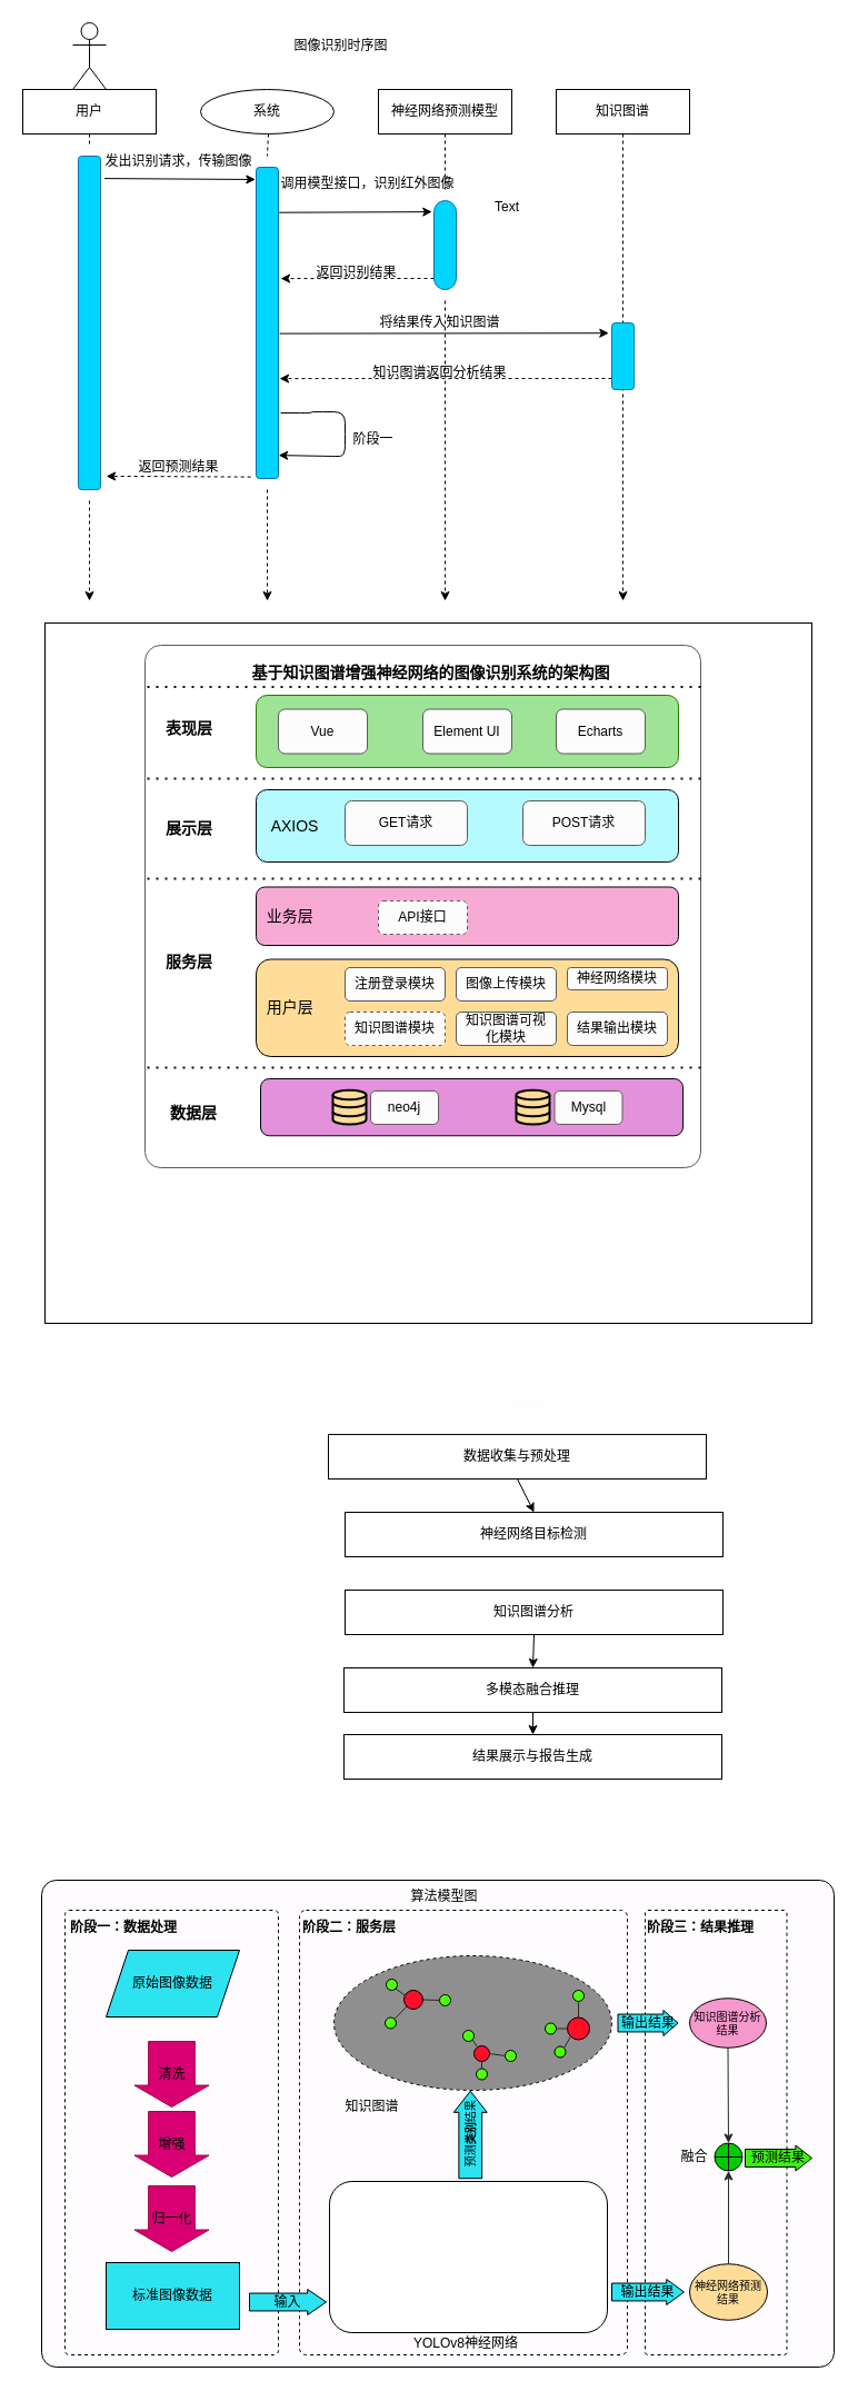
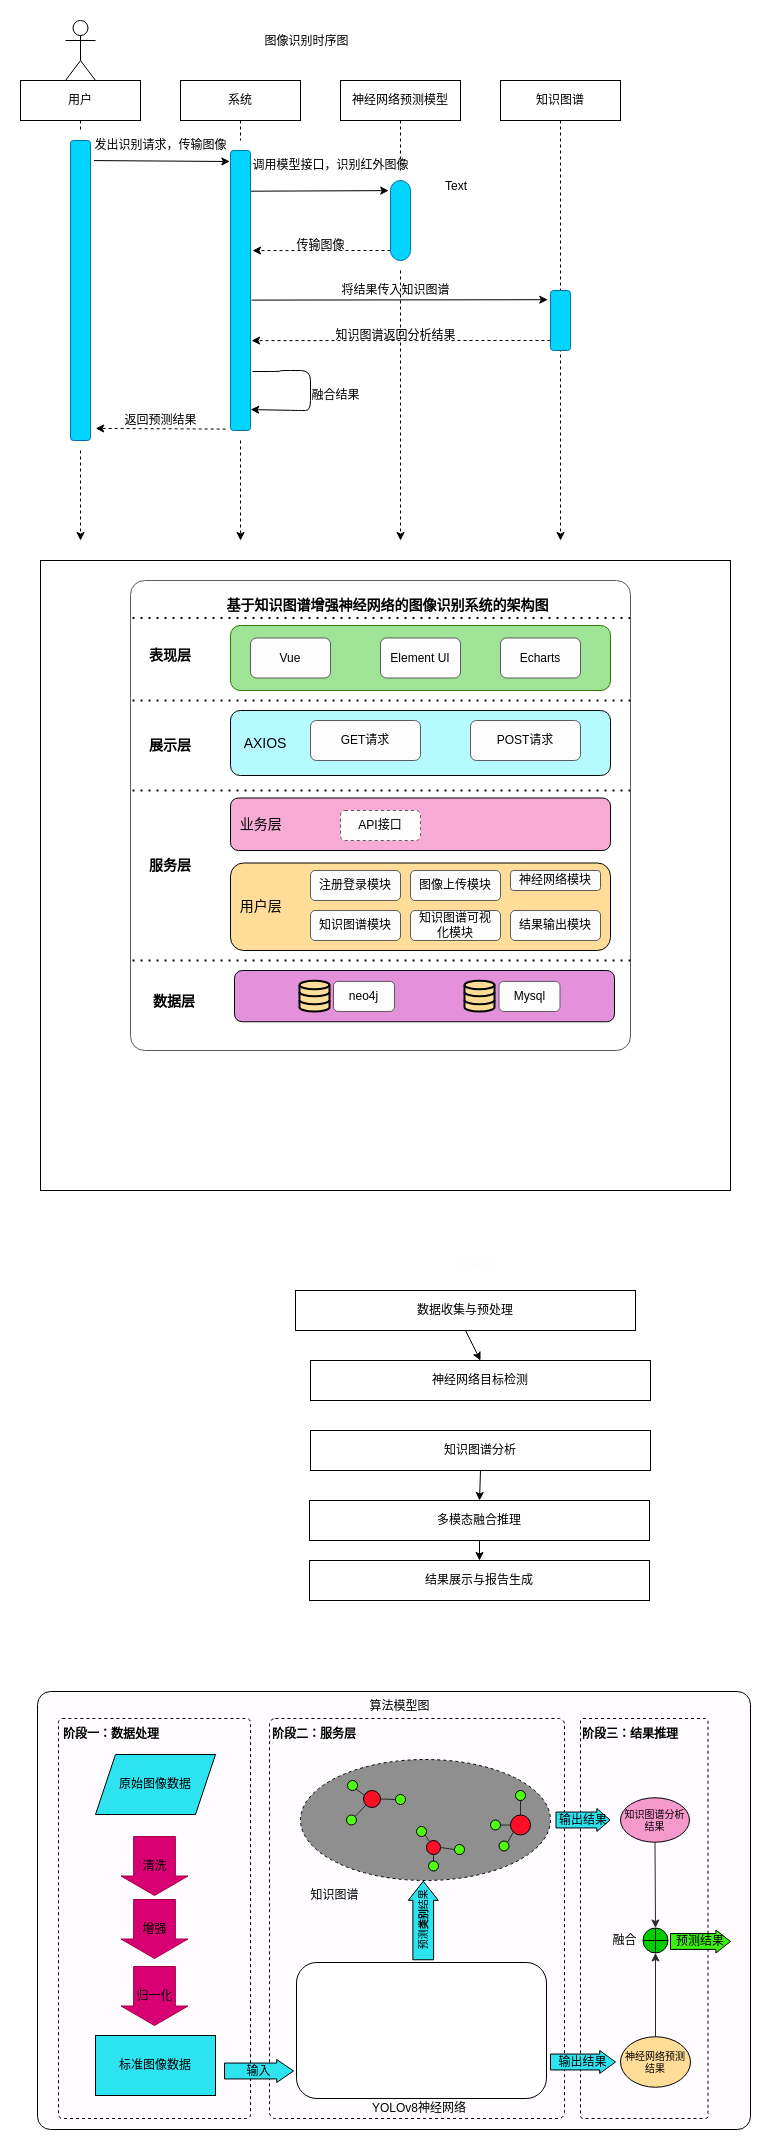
- <mxCell id="6" value="系统" style="ellipse;whiteSpace=wrap;html=1;" parent="1" vertex="1"><mxGeometry x="180" y="80" width="120" height="40" as="geometry" /></mxCell>
+ <mxCell id="6" value="系统" style="rounded=0;whiteSpace=wrap;html=1;" parent="1" vertex="1"><mxGeometry x="180" y="80" width="120" height="40" as="geometry" /></mxCell>
- <mxCell id="16" value="返回识别结果" style="text;html=1;align=center;verticalAlign=middle;resizable=0;points=[];autosize=1;strokeColor=none;fillColor=none;" parent="1" vertex="1"><mxGeometry x="270" y="230" width="100" height="30" as="geometry" /></mxCell>
+ <mxCell id="16" value="传输图像" style="text;html=1;align=center;verticalAlign=middle;resizable=0;points=[];autosize=1;strokeColor=none;fillColor=none;" parent="1" vertex="1"><mxGeometry x="270" y="230" width="100" height="30" as="geometry" /></mxCell>
- <mxCell id="23" value="阶段一" style="text;html=1;align=center;verticalAlign=middle;resizable=0;points=[];autosize=1;strokeColor=none;fillColor=none;" parent="1" vertex="1"><mxGeometry x="300" y="380" width="70" height="30" as="geometry" /></mxCell>
+ <mxCell id="23" value="融合结果" style="text;html=1;align=center;verticalAlign=middle;resizable=0;points=[];autosize=1;strokeColor=none;fillColor=none;" parent="1" vertex="1"><mxGeometry x="300" y="380" width="70" height="30" as="geometry" /></mxCell>
- <mxCell id="57" value="知识图谱模块" style="rounded=1;whiteSpace=wrap;html=1;glass=0;strokeColor=#5C5C5C;fontSize=12;fontColor=#000000;fillColor=#FCFCFC;gradientColor=none;dashed=1;" parent="1" vertex="1"><mxGeometry x="310" y="910" width="90" height="30" as="geometry" /></mxCell>
+ <mxCell id="57" value="知识图谱模块" style="rounded=1;whiteSpace=wrap;html=1;glass=0;strokeColor=#5C5C5C;fontSize=12;fontColor=#000000;fillColor=#FCFCFC;gradientColor=none;" parent="1" vertex="1"><mxGeometry x="310" y="910" width="90" height="30" as="geometry" /></mxCell>
